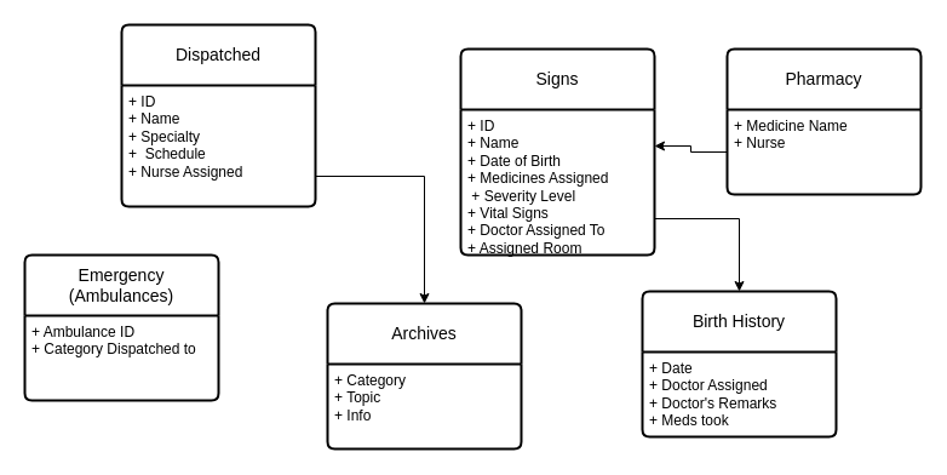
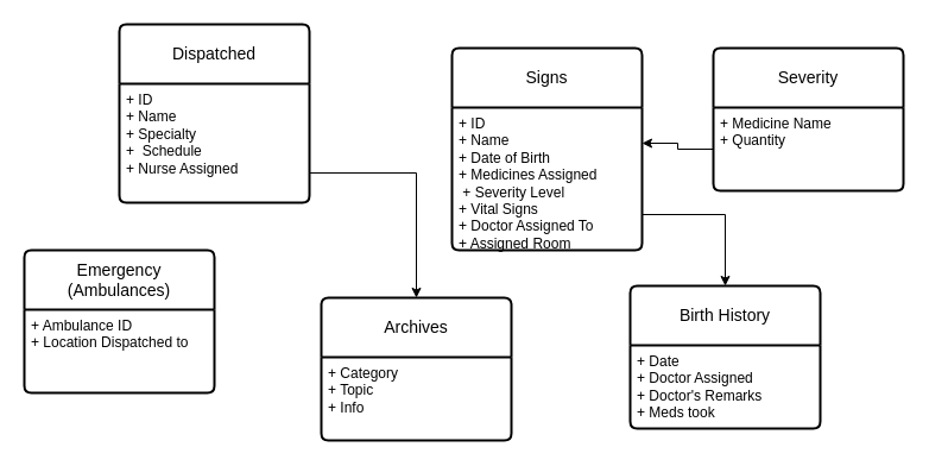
- <mxCell id="2" value="Pharmacy" style="swimlane;childLayout=stackLayout;horizontal=1;startSize=50;horizontalStack=0;rounded=1;fontSize=14;fontStyle=0;strokeWidth=2;resizeParent=0;resizeLast=1;shadow=0;dashed=0;align=center;arcSize=4;whiteSpace=wrap;html=1;" vertex="1" parent="1"><mxGeometry x="600" y="40" width="160" height="120" as="geometry" /></mxCell>
+ <mxCell id="2" value="Severity" style="swimlane;childLayout=stackLayout;horizontal=1;startSize=50;horizontalStack=0;rounded=1;fontSize=14;fontStyle=0;strokeWidth=2;resizeParent=0;resizeLast=1;shadow=0;dashed=0;align=center;arcSize=4;whiteSpace=wrap;html=1;" vertex="1" parent="1"><mxGeometry x="600" y="40" width="160" height="120" as="geometry" /></mxCell>
- <mxCell id="3" value="+ Medicine Name&lt;br&gt;+ Nurse" style="align=left;strokeColor=none;fillColor=none;spacingLeft=4;fontSize=12;verticalAlign=top;resizable=0;rotatable=0;part=1;html=1;" vertex="1" parent="2"><mxGeometry y="50" width="160" height="70" as="geometry" /></mxCell>
+ <mxCell id="3" value="+ Medicine Name&lt;br&gt;+ Quantity" style="align=left;strokeColor=none;fillColor=none;spacingLeft=4;fontSize=12;verticalAlign=top;resizable=0;rotatable=0;part=1;html=1;" vertex="1" parent="2"><mxGeometry y="50" width="160" height="70" as="geometry" /></mxCell>
- <mxCell id="16" value="+ Ambulance ID&lt;br&gt;+ Category Dispatched to" style="align=left;strokeColor=none;fillColor=none;spacingLeft=4;fontSize=12;verticalAlign=top;resizable=0;rotatable=0;part=1;html=1;" vertex="1" parent="15"><mxGeometry y="50" width="160" height="70" as="geometry" /></mxCell>
+ <mxCell id="16" value="+ Ambulance ID&lt;br&gt;+ Location Dispatched to" style="align=left;strokeColor=none;fillColor=none;spacingLeft=4;fontSize=12;verticalAlign=top;resizable=0;rotatable=0;part=1;html=1;" vertex="1" parent="15"><mxGeometry y="50" width="160" height="70" as="geometry" /></mxCell>
